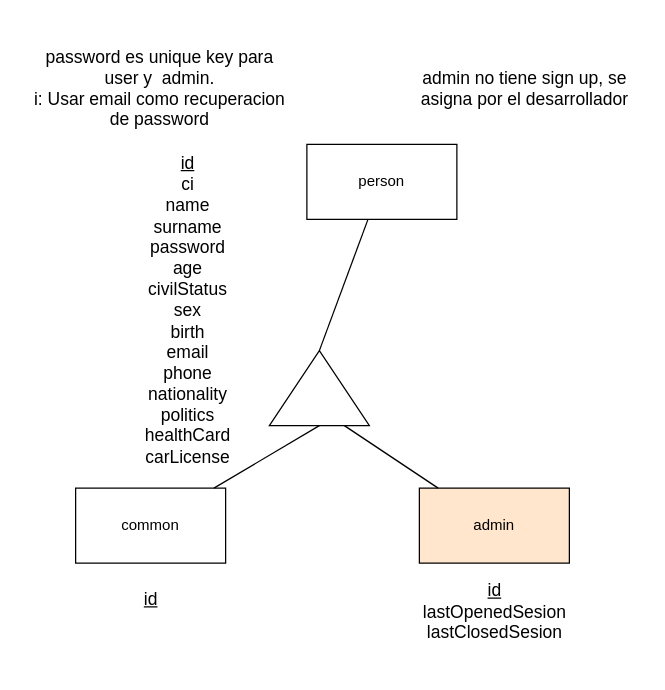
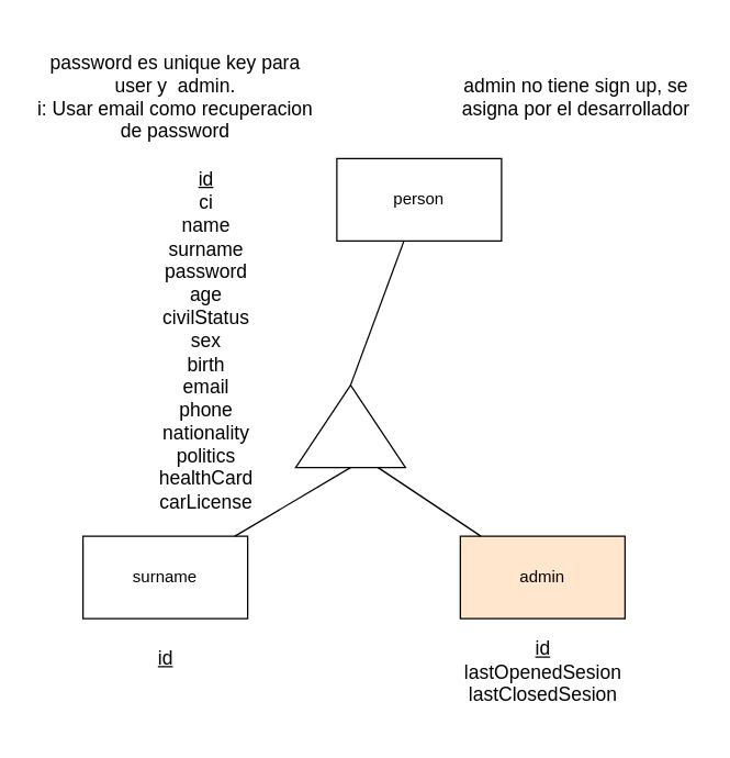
- <mxCell id="2" value="common" style="rounded=0;whiteSpace=wrap;html=1;" parent="1" vertex="1"><mxGeometry x="60" y="390" width="120" height="60" as="geometry" /></mxCell>
+ <mxCell id="2" value="surname" style="rounded=0;whiteSpace=wrap;html=1;" parent="1" vertex="1"><mxGeometry x="60" y="390" width="120" height="60" as="geometry" /></mxCell>
